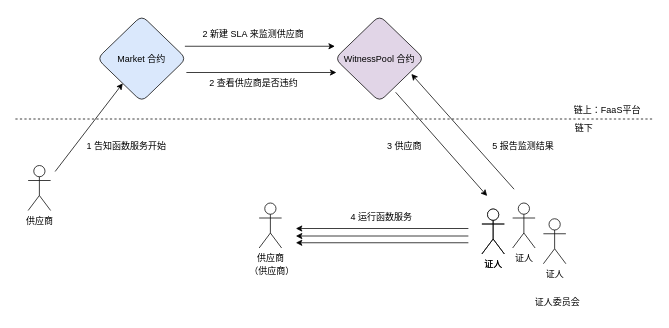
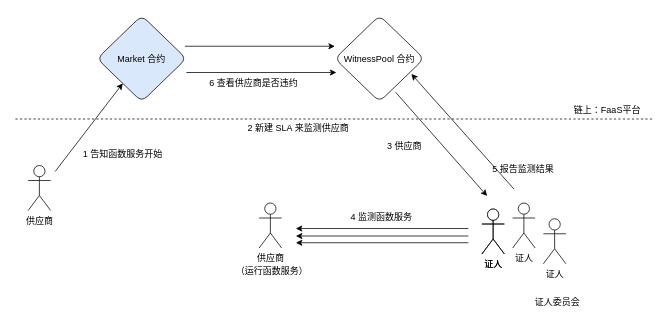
- <mxCell id="9" value="2 新建 SLA 来监测供应商" style="text;html=1;strokeColor=none;fillColor=none;align=center;verticalAlign=middle;whiteSpace=wrap;rounded=0;" parent="1" vertex="1"><mxGeometry x="267" y="29" width="141" height="31" as="geometry" /></mxCell>
+ <mxCell id="9" value="2 新建 SLA 来监测供应商" style="text;html=1;strokeColor=none;fillColor=none;align=center;verticalAlign=middle;whiteSpace=wrap;rounded=0;" parent="1" vertex="1"><mxGeometry x="327" y="154" width="141" height="31" as="geometry" /></mxCell>
- <mxCell id="6" value="WitnessPool 合约" style="rhombus;whiteSpace=wrap;html=1;rounded=1;fillColor=#e1d5e7;" parent="1" vertex="1"><mxGeometry x="446" y="20" width="119" height="115" as="geometry" /></mxCell>
+ <mxCell id="6" value="WitnessPool 合约" style="rhombus;whiteSpace=wrap;html=1;rounded=1;" parent="1" vertex="1"><mxGeometry x="446" y="20" width="119" height="115" as="geometry" /></mxCell>
- <mxCell id="28" value="2 查看供应商是否违约" style="text;html=1;strokeColor=none;fillColor=none;align=center;verticalAlign=middle;whiteSpace=wrap;rounded=0;" parent="1" vertex="1"><mxGeometry x="270.5" y="96" width="134" height="30" as="geometry" /></mxCell>
+ <mxCell id="28" value="6 查看供应商是否违约" style="text;html=1;strokeColor=none;fillColor=none;align=center;verticalAlign=middle;whiteSpace=wrap;rounded=0;" parent="1" vertex="1"><mxGeometry x="270.5" y="96" width="134" height="30" as="geometry" /></mxCell>
- <mxCell id="11" value="链下" style="text;html=1;strokeColor=none;fillColor=none;align=center;verticalAlign=middle;whiteSpace=wrap;rounded=0;" parent="1" vertex="1"><mxGeometry x="742" y="158.25" width="73" height="24" as="geometry" /></mxCell>
- <mxCell id="13" value="1 告知函数服务开始" style="text;html=1;strokeColor=none;fillColor=none;align=center;verticalAlign=middle;whiteSpace=wrap;rounded=0;" parent="1" vertex="1"><mxGeometry x="114" y="175" width="109" height="39" as="geometry" /></mxCell>
+ <mxCell id="13" value="1 告知函数服务开始" style="text;html=1;strokeColor=none;fillColor=none;align=center;verticalAlign=middle;whiteSpace=wrap;rounded=0;" parent="1" vertex="1"><mxGeometry x="109" y="185" width="109" height="39" as="geometry" /></mxCell>
- <mxCell id="25" value="5 报告监测结果" style="text;html=1;strokeColor=none;fillColor=none;align=center;verticalAlign=middle;whiteSpace=wrap;rounded=0;" parent="1" vertex="1"><mxGeometry x="647" y="182.25" width="101" height="24.5" as="geometry" /></mxCell>
+ <mxCell id="25" value="5 报告监测结果" style="text;html=1;strokeColor=none;fillColor=none;align=center;verticalAlign=middle;whiteSpace=wrap;rounded=0;" parent="1" vertex="1"><mxGeometry x="647" y="212.25" width="101" height="24.5" as="geometry" /></mxCell>
- <mxCell id="8" value="4 运行函数服务" style="text;html=1;strokeColor=none;fillColor=none;align=center;verticalAlign=middle;whiteSpace=wrap;rounded=0;" parent="1" vertex="1"><mxGeometry x="460" y="278" width="97" height="21" as="geometry" /></mxCell>
+ <mxCell id="8" value="4 监测函数服务" style="text;html=1;strokeColor=none;fillColor=none;align=center;verticalAlign=middle;whiteSpace=wrap;rounded=0;" parent="1" vertex="1"><mxGeometry x="460" y="278" width="97" height="21" as="geometry" /></mxCell>
- <mxCell id="17" value="（供应商）" style="text;html=1;strokeColor=none;fillColor=none;align=center;verticalAlign=middle;whiteSpace=wrap;rounded=0;" parent="1" vertex="1"><mxGeometry x="309" y="342" width="107" height="37" as="geometry" /></mxCell>
+ <mxCell id="17" value="（运行函数服务）" style="text;html=1;strokeColor=none;fillColor=none;align=center;verticalAlign=middle;whiteSpace=wrap;rounded=0;" parent="1" vertex="1"><mxGeometry x="309" y="342" width="107" height="37" as="geometry" /></mxCell>
